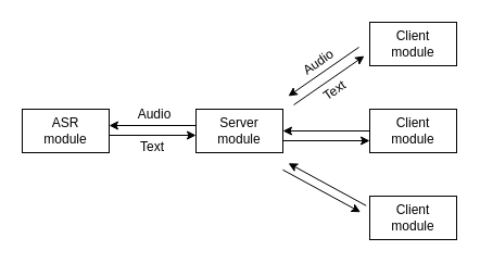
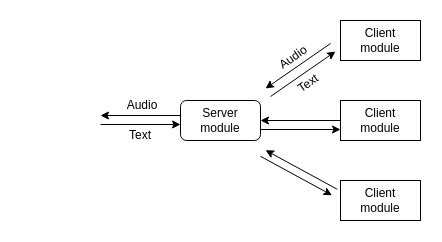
- <mxCell id="2" value="ASR&lt;br&gt;module" style="rounded=0;whiteSpace=wrap;html=1;" vertex="1" parent="1"><mxGeometry x="20" y="100" width="80" height="40" as="geometry" /></mxCell>
- <mxCell id="3" value="Server&lt;br&gt;module" style="rounded=0;whiteSpace=wrap;html=1;" vertex="1" parent="1"><mxGeometry x="180" y="100" width="80" height="40" as="geometry" /></mxCell>
+ <mxCell id="3" value="Server&lt;br&gt;module" style="whiteSpace=wrap;html=1;rounded=1;" vertex="1" parent="1"><mxGeometry x="180" y="100" width="80" height="40" as="geometry" /></mxCell>
